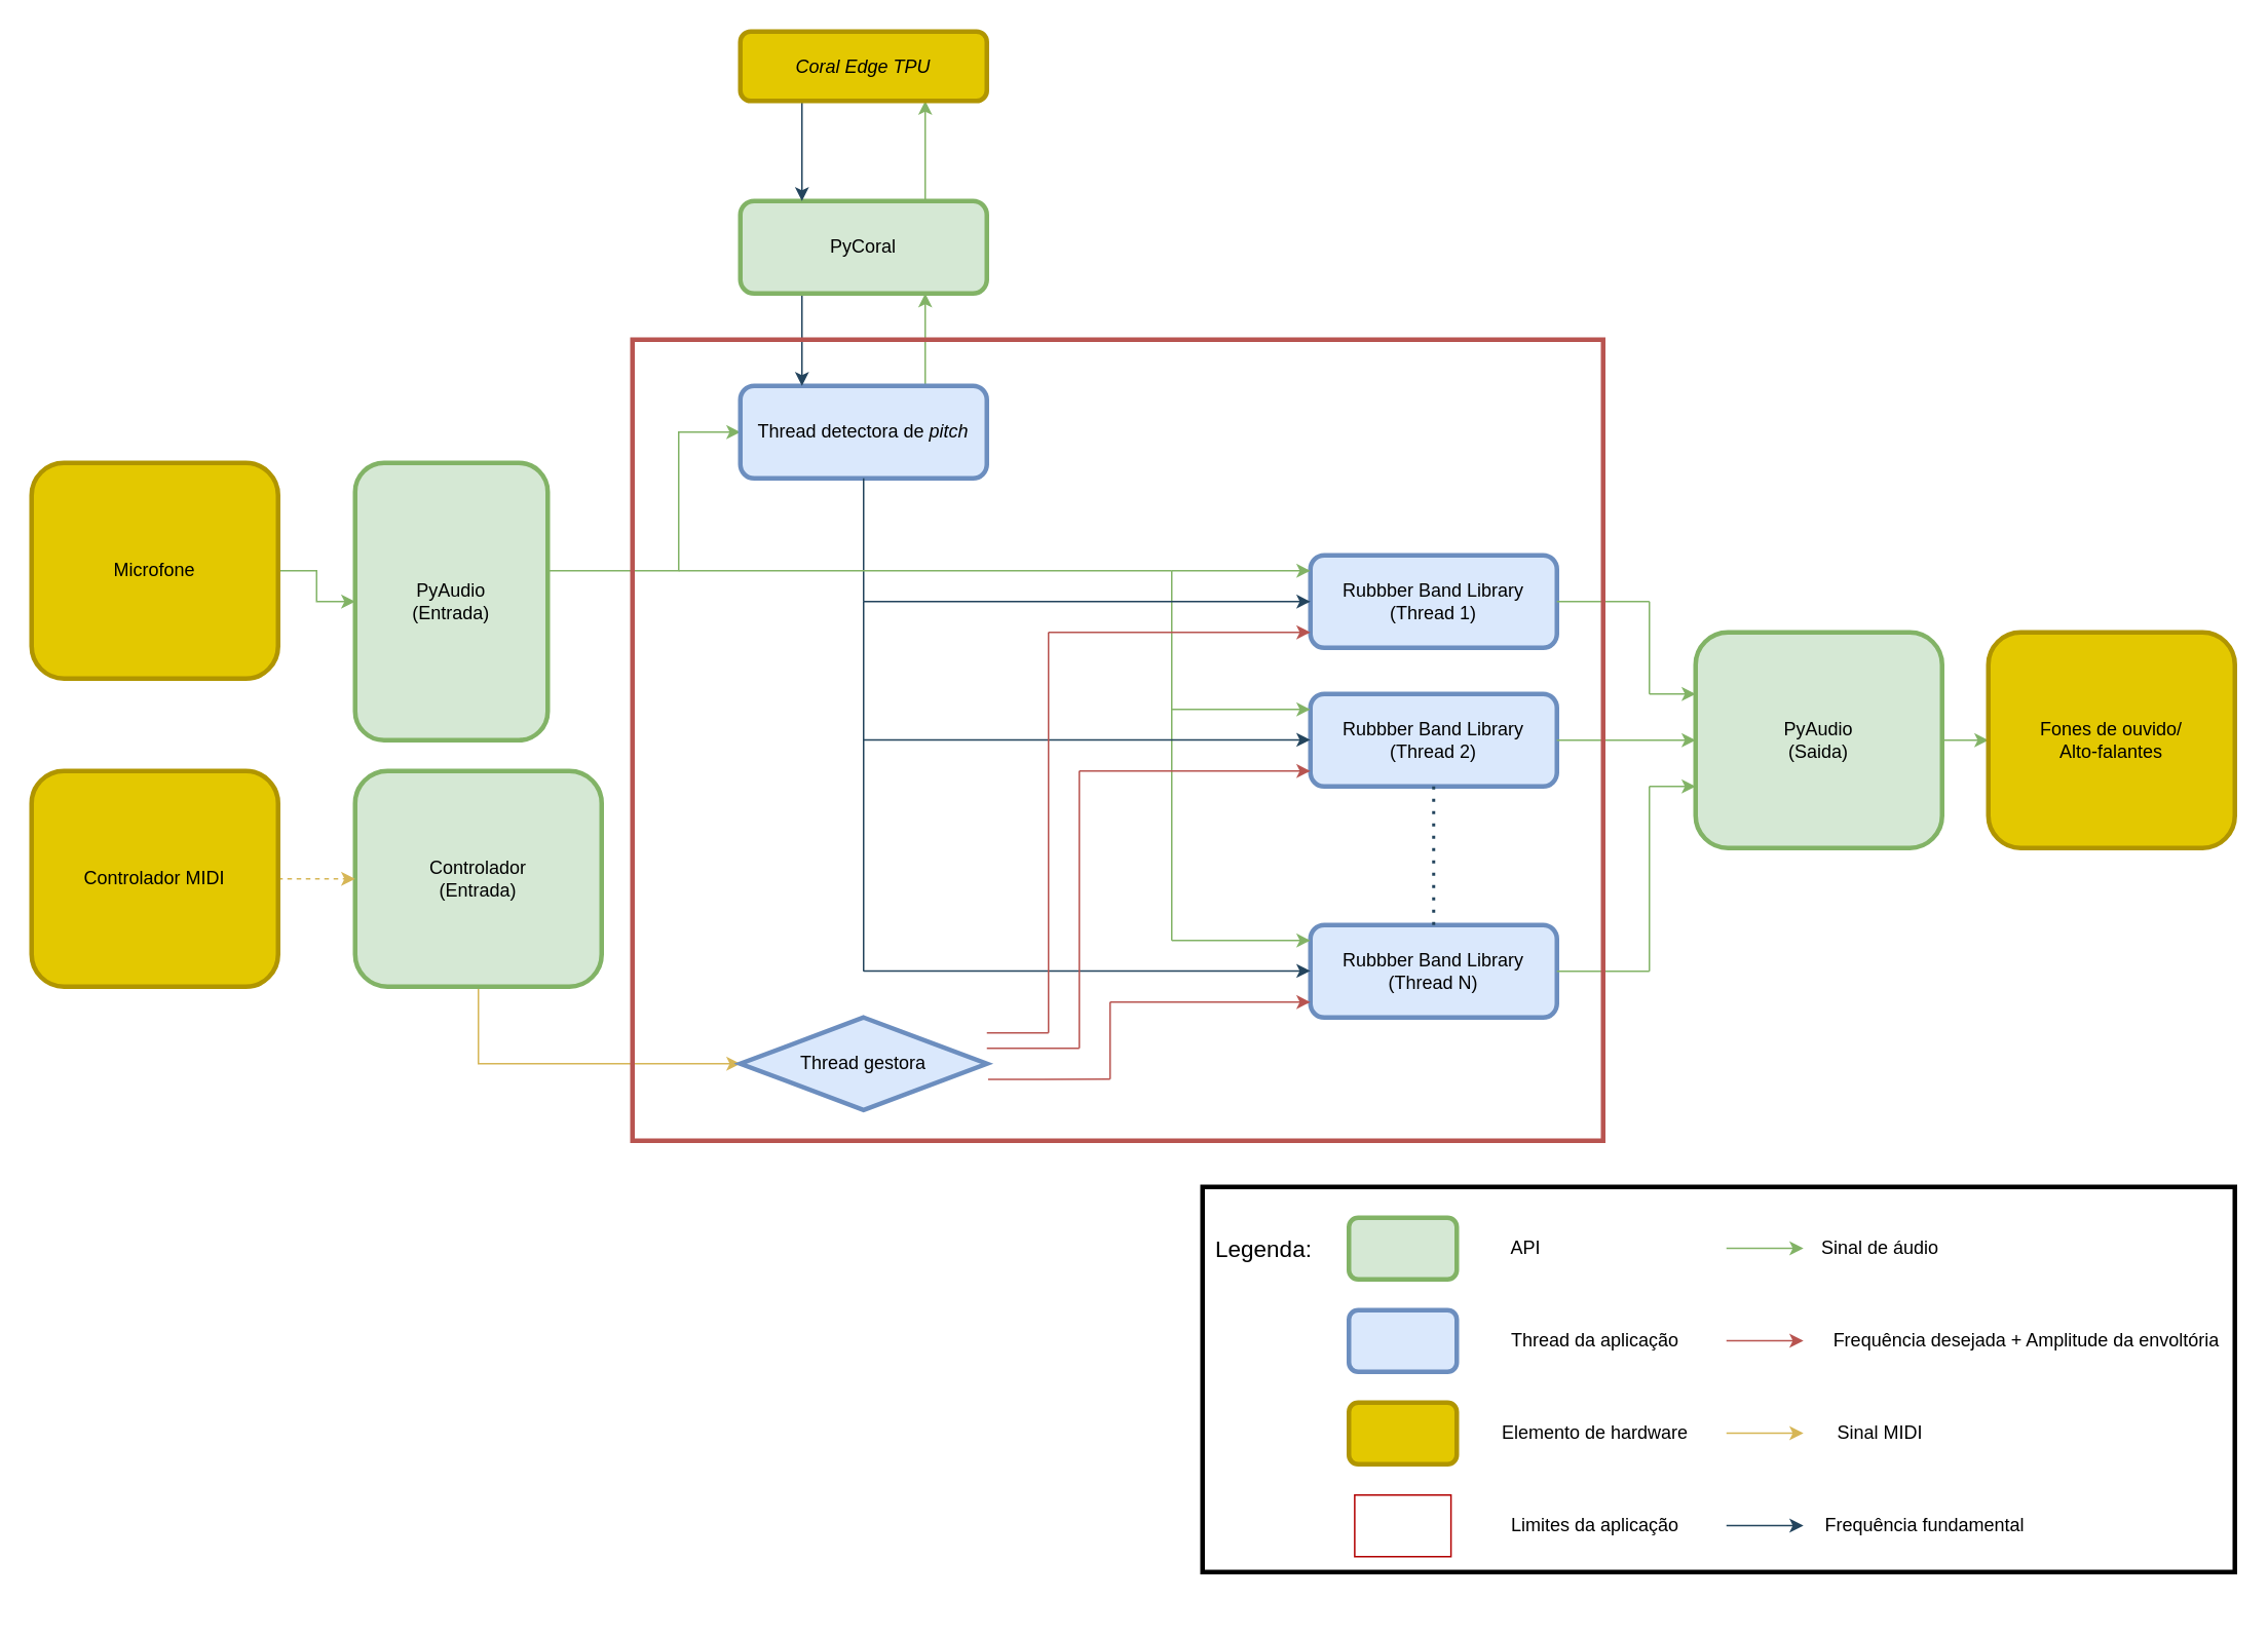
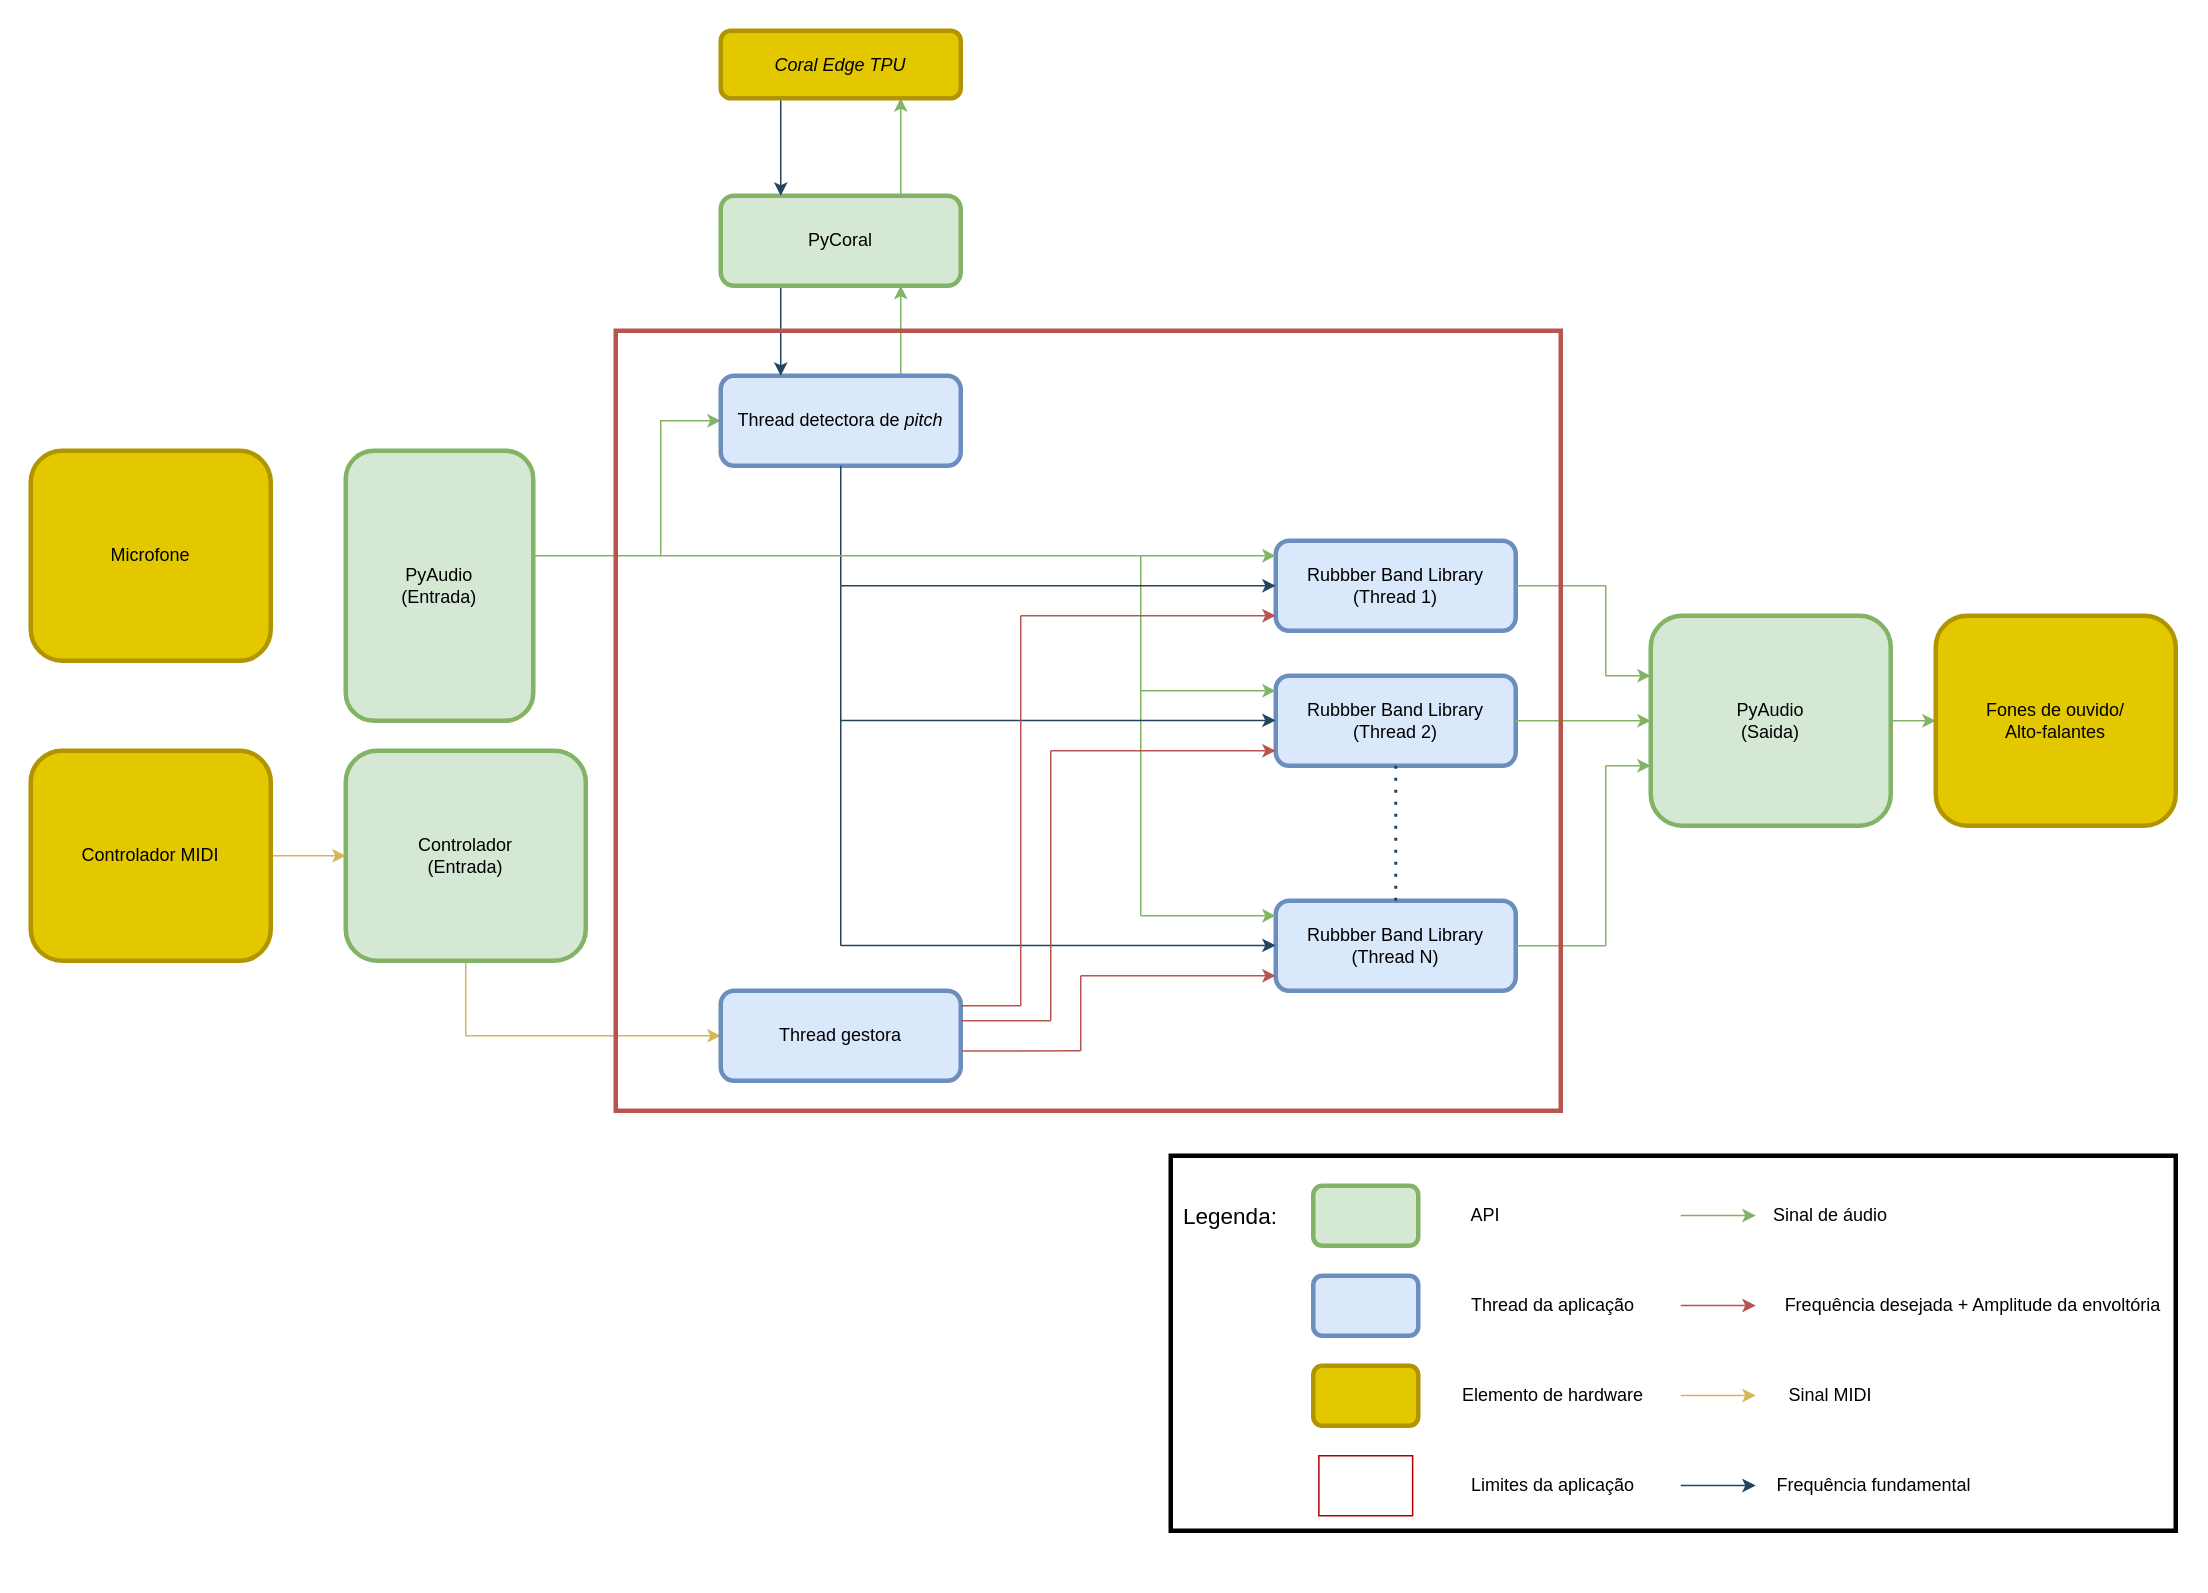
- <mxCell id="48" style="edgeStyle=orthogonalEdgeStyle;rounded=0;orthogonalLoop=1;jettySize=auto;html=1;entryX=0;entryY=0.5;entryDx=0;entryDy=0;strokeColor=#82b366;fillColor=#d5e8d4;" edge="1" parent="1" source="49" target="3"><mxGeometry relative="1" as="geometry" /></mxCell>
- <mxCell id="50" style="edgeStyle=orthogonalEdgeStyle;rounded=0;orthogonalLoop=1;jettySize=auto;html=1;entryX=0;entryY=0.5;entryDx=0;entryDy=0;strokeColor=#d6b656;fillColor=#fff2cc;dashed=1;" edge="1" parent="1" source="51" target="14"><mxGeometry relative="1" as="geometry" /></mxCell>
+ <mxCell id="50" style="edgeStyle=orthogonalEdgeStyle;rounded=0;orthogonalLoop=1;jettySize=auto;html=1;entryX=0;entryY=0.5;entryDx=0;entryDy=0;strokeColor=#d6b656;fillColor=#fff2cc;" edge="1" parent="1" source="51" target="14"><mxGeometry relative="1" as="geometry" /></mxCell>
- <mxCell id="30" value="&lt;font color=&quot;#000000&quot;&gt;Thread gestora&lt;/font&gt;" style="rhombus;whiteSpace=wrap;html=1;strokeColor=#6c8ebf;fillColor=#dae8fc;strokeWidth=3;" vertex="1" parent="1"><mxGeometry x="480" y="660" width="160" height="60" as="geometry" /></mxCell>
+ <mxCell id="30" value="&lt;font color=&quot;#000000&quot;&gt;Thread gestora&lt;/font&gt;" style="rounded=1;whiteSpace=wrap;html=1;strokeColor=#6c8ebf;fillColor=#dae8fc;strokeWidth=3;" vertex="1" parent="1"><mxGeometry x="480" y="660" width="160" height="60" as="geometry" /></mxCell>
